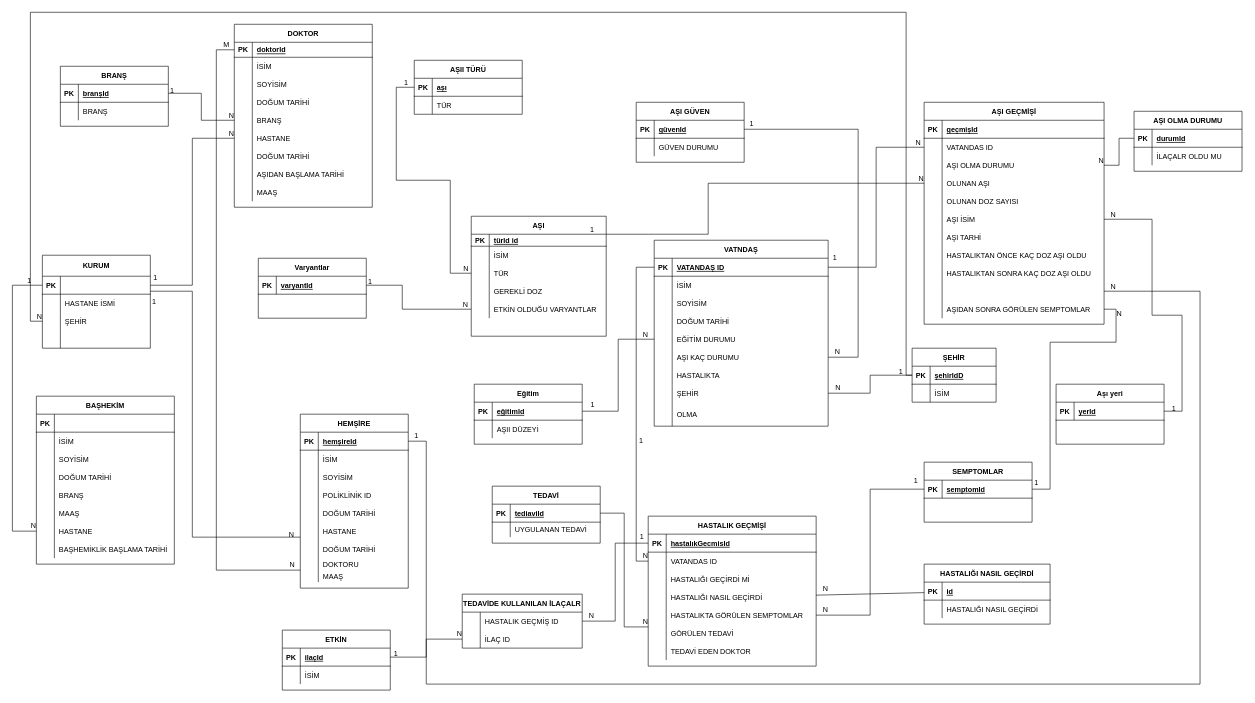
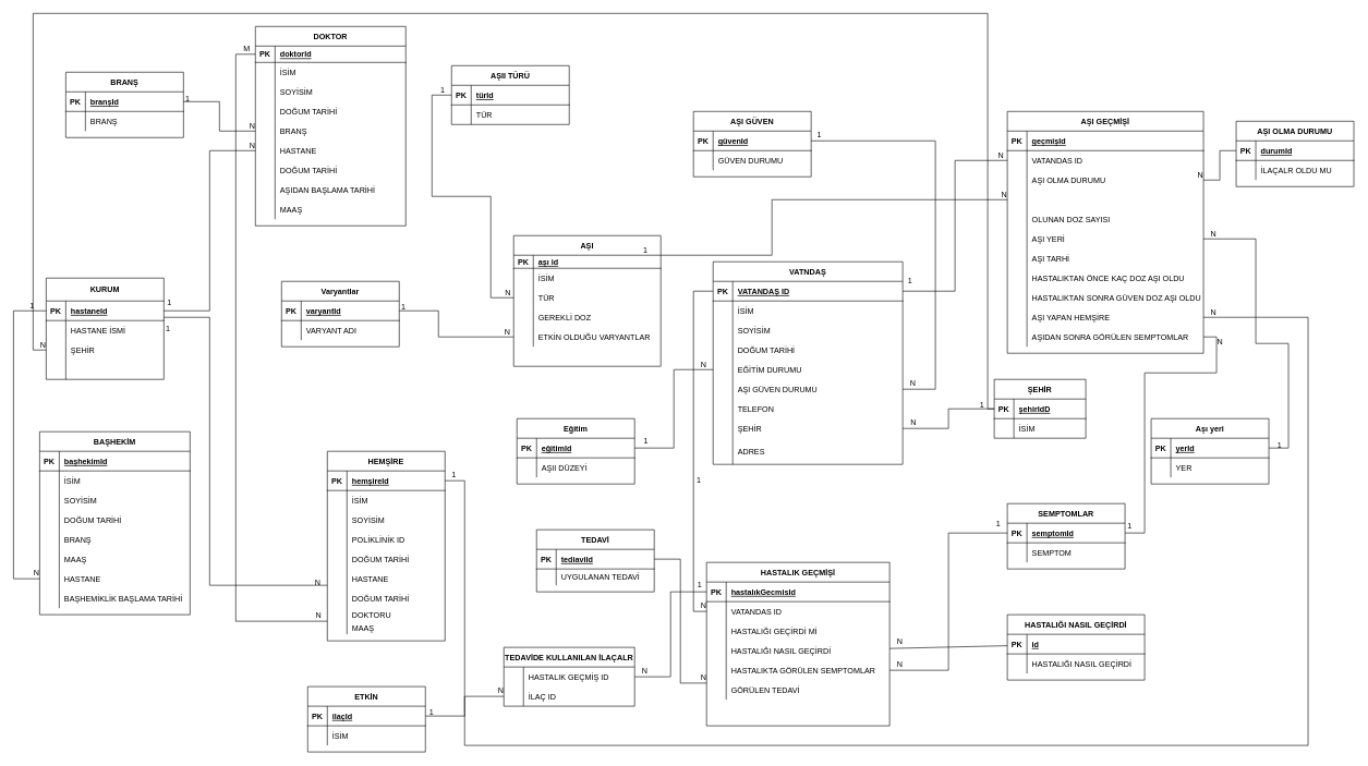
- <mxCell id="56" value="aşı" style="shape=partialRectangle;connectable=0;fillColor=none;top=0;left=0;bottom=0;right=0;align=left;spacingLeft=6;fontStyle=5;overflow=hidden;" parent="54" vertex="1"><mxGeometry x="30" width="150" height="30" as="geometry"><mxRectangle width="150" height="30" as="alternateBounds" /></mxGeometry></mxCell>
+ <mxCell id="56" value="türId" style="shape=partialRectangle;connectable=0;fillColor=none;top=0;left=0;bottom=0;right=0;align=left;spacingLeft=6;fontStyle=5;overflow=hidden;" parent="54" vertex="1"><mxGeometry x="30" width="150" height="30" as="geometry"><mxRectangle width="150" height="30" as="alternateBounds" /></mxGeometry></mxCell>
- <mxCell id="201" value="OLUNAN AŞI" style="shape=partialRectangle;connectable=0;fillColor=none;top=0;left=0;bottom=0;right=0;align=left;spacingLeft=6;overflow=hidden;" parent="199" vertex="1"><mxGeometry x="30" width="270" height="30" as="geometry"><mxRectangle width="270" height="30" as="alternateBounds" /></mxGeometry></mxCell>
- <mxCell id="207" value="AŞI İSİM" style="shape=partialRectangle;connectable=0;fillColor=none;top=0;left=0;bottom=0;right=0;align=left;spacingLeft=6;overflow=hidden;" parent="205" vertex="1"><mxGeometry x="30" width="270" height="30" as="geometry"><mxRectangle width="270" height="30" as="alternateBounds" /></mxGeometry></mxCell>
+ <mxCell id="207" value="AŞI YERİ" style="shape=partialRectangle;connectable=0;fillColor=none;top=0;left=0;bottom=0;right=0;align=left;spacingLeft=6;overflow=hidden;" parent="205" vertex="1"><mxGeometry x="30" width="270" height="30" as="geometry"><mxRectangle width="270" height="30" as="alternateBounds" /></mxGeometry></mxCell>
- <mxCell id="5" value="türId id" style="shape=partialRectangle;connectable=0;fillColor=none;top=0;left=0;bottom=0;right=0;align=left;spacingLeft=6;fontStyle=5;overflow=hidden;" parent="3" vertex="1"><mxGeometry x="30" width="195" height="20" as="geometry"><mxRectangle width="195" height="20" as="alternateBounds" /></mxGeometry></mxCell>
+ <mxCell id="5" value="aşı id" style="shape=partialRectangle;connectable=0;fillColor=none;top=0;left=0;bottom=0;right=0;align=left;spacingLeft=6;fontStyle=5;overflow=hidden;" parent="3" vertex="1"><mxGeometry x="30" width="195" height="20" as="geometry"><mxRectangle width="195" height="20" as="alternateBounds" /></mxGeometry></mxCell>
- <mxCell id="216" value="HASTALIKTAN SONRA KAÇ DOZ AŞI OLDU" style="shape=partialRectangle;connectable=0;fillColor=none;top=0;left=0;bottom=0;right=0;align=left;spacingLeft=6;overflow=hidden;" parent="214" vertex="1"><mxGeometry x="30" width="270" height="30" as="geometry"><mxRectangle width="270" height="30" as="alternateBounds" /></mxGeometry></mxCell>
+ <mxCell id="216" value="HASTALIKTAN SONRA GÜVEN DOZ AŞI OLDU" style="shape=partialRectangle;connectable=0;fillColor=none;top=0;left=0;bottom=0;right=0;align=left;spacingLeft=6;overflow=hidden;" parent="214" vertex="1"><mxGeometry x="30" width="270" height="30" as="geometry"><mxRectangle width="270" height="30" as="alternateBounds" /></mxGeometry></mxCell>
+ <mxCell id="147" value="hastaneId" style="shape=partialRectangle;connectable=0;fillColor=none;top=0;left=0;bottom=0;right=0;align=left;spacingLeft=6;fontStyle=5;overflow=hidden;" parent="145" vertex="1"><mxGeometry x="30" width="150" height="30" as="geometry"><mxRectangle width="150" height="30" as="alternateBounds" /></mxGeometry></mxCell>
+ <mxCell id="219" value="AŞI YAPAN HEMŞİRE" style="shape=partialRectangle;connectable=0;fillColor=none;top=0;left=0;bottom=0;right=0;align=left;spacingLeft=6;overflow=hidden;" parent="217" vertex="1"><mxGeometry x="30" width="270" height="30" as="geometry"><mxRectangle width="270" height="30" as="alternateBounds" /></mxGeometry></mxCell>
+ <mxCell id="80" value="VARYANT ADI" style="shape=partialRectangle;connectable=0;fillColor=none;top=0;left=0;bottom=0;right=0;align=left;spacingLeft=6;overflow=hidden;" parent="78" vertex="1"><mxGeometry x="30" width="150" height="30" as="geometry"><mxRectangle width="150" height="30" as="alternateBounds" /></mxGeometry></mxCell>
- <mxCell id="36" value="AŞI KAÇ DURUMU" style="shape=partialRectangle;connectable=0;fillColor=none;top=0;left=0;bottom=0;right=0;align=left;spacingLeft=6;overflow=hidden;" parent="34" vertex="1"><mxGeometry x="30" width="260" height="30" as="geometry"><mxRectangle width="260" height="30" as="alternateBounds" /></mxGeometry></mxCell>
+ <mxCell id="36" value="AŞI GÜVEN DURUMU" style="shape=partialRectangle;connectable=0;fillColor=none;top=0;left=0;bottom=0;right=0;align=left;spacingLeft=6;overflow=hidden;" parent="34" vertex="1"><mxGeometry x="30" width="260" height="30" as="geometry"><mxRectangle width="260" height="30" as="alternateBounds" /></mxGeometry></mxCell>
- <mxCell id="39" value="HASTALIKTA" style="shape=partialRectangle;connectable=0;fillColor=none;top=0;left=0;bottom=0;right=0;align=left;spacingLeft=6;overflow=hidden;" parent="37" vertex="1"><mxGeometry x="30" width="260" height="30" as="geometry"><mxRectangle width="260" height="30" as="alternateBounds" /></mxGeometry></mxCell>
+ <mxCell id="39" value="TELEFON" style="shape=partialRectangle;connectable=0;fillColor=none;top=0;left=0;bottom=0;right=0;align=left;spacingLeft=6;overflow=hidden;" parent="37" vertex="1"><mxGeometry x="30" width="260" height="30" as="geometry"><mxRectangle width="260" height="30" as="alternateBounds" /></mxGeometry></mxCell>
- <mxCell id="45" value="OLMA" style="shape=partialRectangle;connectable=0;fillColor=none;top=0;left=0;bottom=0;right=0;align=left;spacingLeft=6;overflow=hidden;" parent="43" vertex="1"><mxGeometry x="30" width="260" height="40" as="geometry"><mxRectangle width="260" height="40" as="alternateBounds" /></mxGeometry></mxCell>
+ <mxCell id="45" value="ADRES" style="shape=partialRectangle;connectable=0;fillColor=none;top=0;left=0;bottom=0;right=0;align=left;spacingLeft=6;overflow=hidden;" parent="43" vertex="1"><mxGeometry x="30" width="260" height="40" as="geometry"><mxRectangle width="260" height="40" as="alternateBounds" /></mxGeometry></mxCell>
+ <mxCell id="160" value="başhekimId" style="shape=partialRectangle;connectable=0;fillColor=none;top=0;left=0;bottom=0;right=0;align=left;spacingLeft=6;fontStyle=5;overflow=hidden;" parent="158" vertex="1"><mxGeometry x="30" width="200" height="30" as="geometry"><mxRectangle width="200" height="30" as="alternateBounds" /></mxGeometry></mxCell>
+ <mxCell id="87" value="YER" style="shape=partialRectangle;connectable=0;fillColor=none;top=0;left=0;bottom=0;right=0;align=left;spacingLeft=6;overflow=hidden;" parent="85" vertex="1"><mxGeometry x="30" width="150" height="30" as="geometry"><mxRectangle width="150" height="30" as="alternateBounds" /></mxGeometry></mxCell>
+ <mxCell id="52" value="SEMPTOM" style="shape=partialRectangle;connectable=0;fillColor=none;top=0;left=0;bottom=0;right=0;align=left;spacingLeft=6;overflow=hidden;" parent="50" vertex="1"><mxGeometry x="30" width="150" height="30" as="geometry"><mxRectangle width="150" height="30" as="alternateBounds" /></mxGeometry></mxCell>
- <mxCell id="251" value="TEDAVİ EDEN DOKTOR" style="shape=partialRectangle;connectable=0;fillColor=none;top=0;left=0;bottom=0;right=0;align=left;spacingLeft=6;overflow=hidden;" parent="249" vertex="1"><mxGeometry x="30" width="250" height="30" as="geometry"><mxRectangle width="250" height="30" as="alternateBounds" /></mxGeometry></mxCell>
